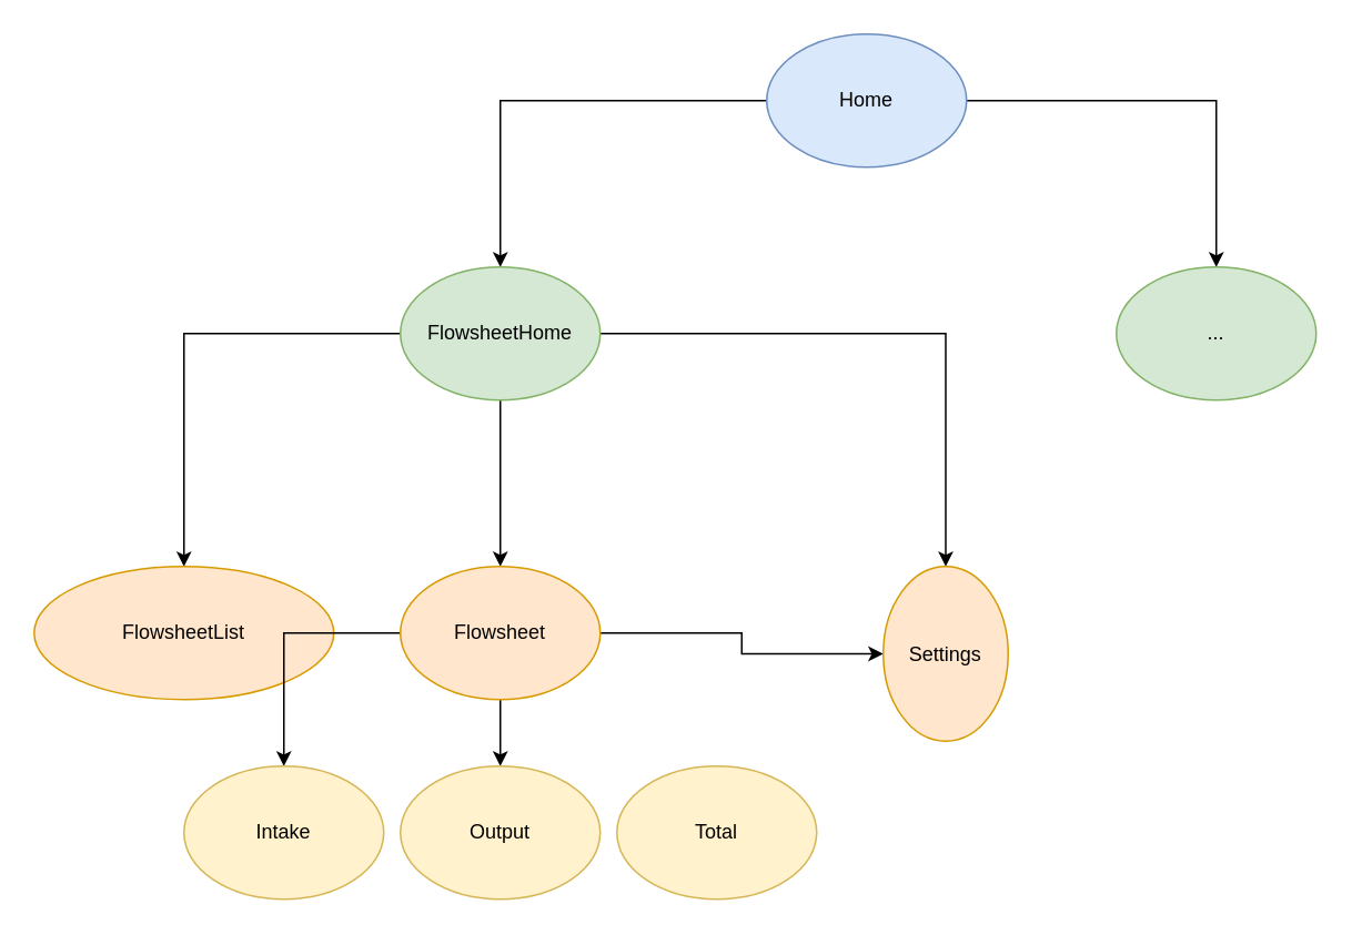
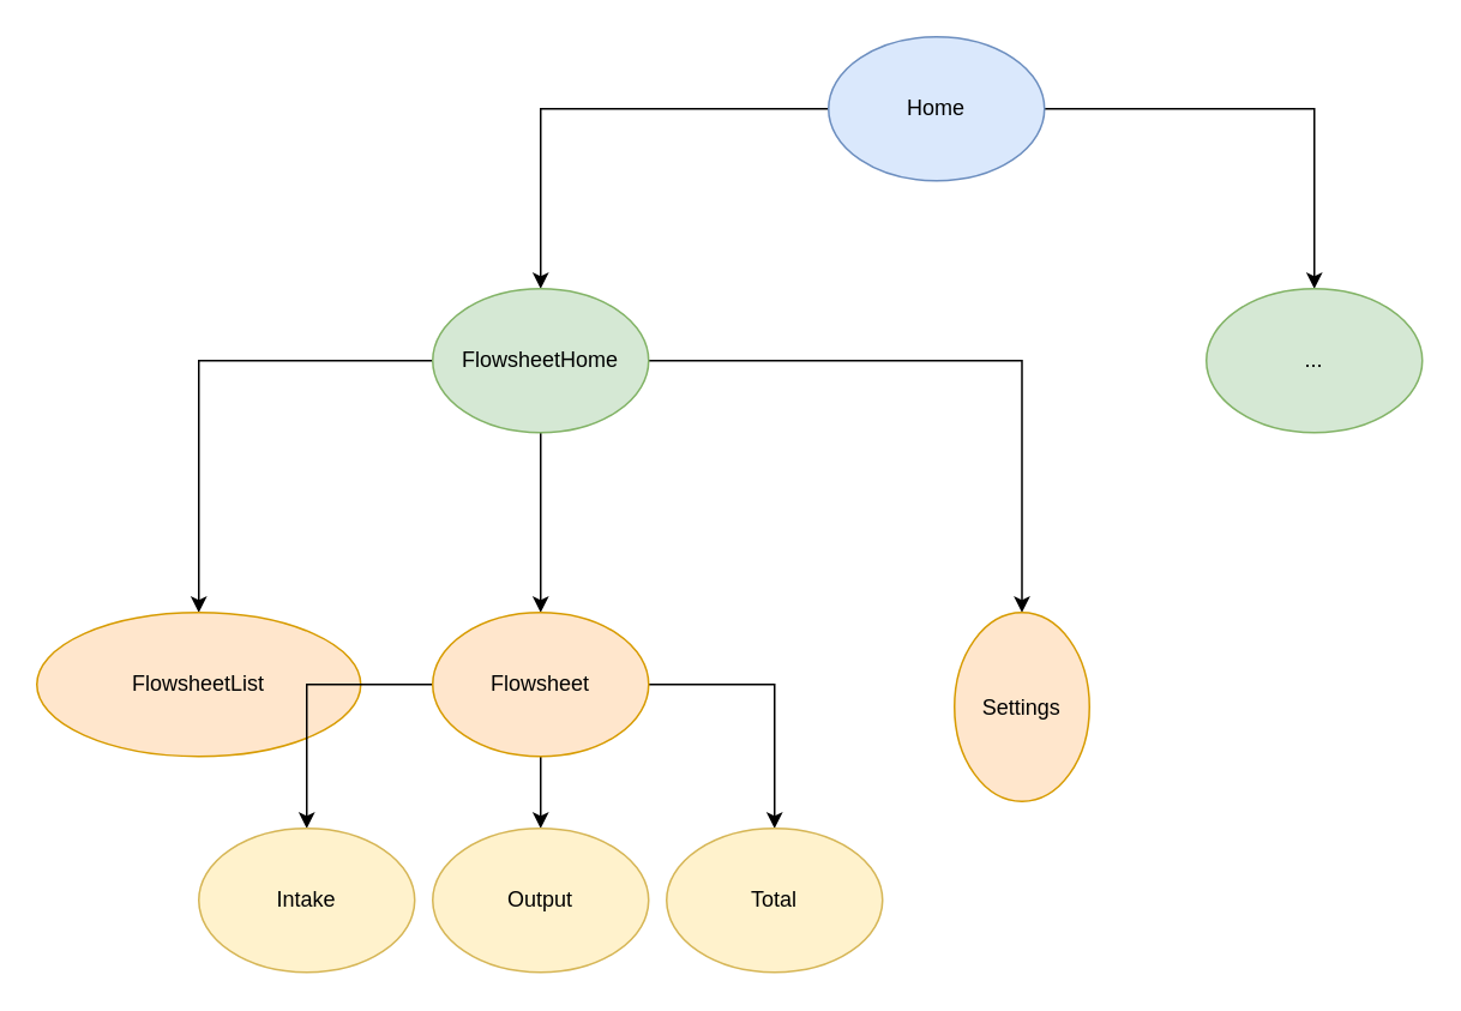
- <mxCell id="13" value="" style="edgeStyle=orthogonalEdgeStyle;rounded=0;orthogonalLoop=1;jettySize=auto;html=1;" edge="1" parent="1" source="14" target="18"><mxGeometry relative="1" as="geometry" /></mxCell>
+ <mxCell id="13" value="" style="edgeStyle=orthogonalEdgeStyle;rounded=0;orthogonalLoop=1;jettySize=auto;html=1;" edge="1" parent="1" source="14" target="17"><mxGeometry relative="1" as="geometry" /></mxCell>
